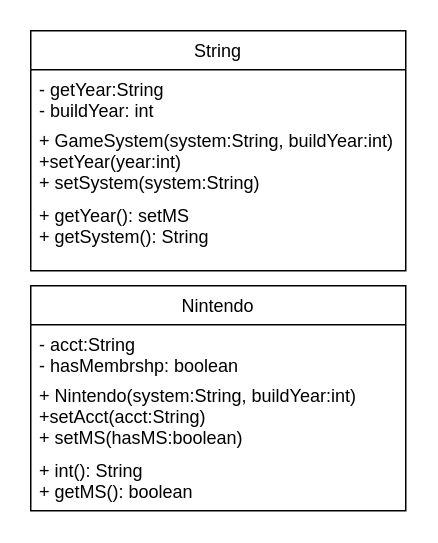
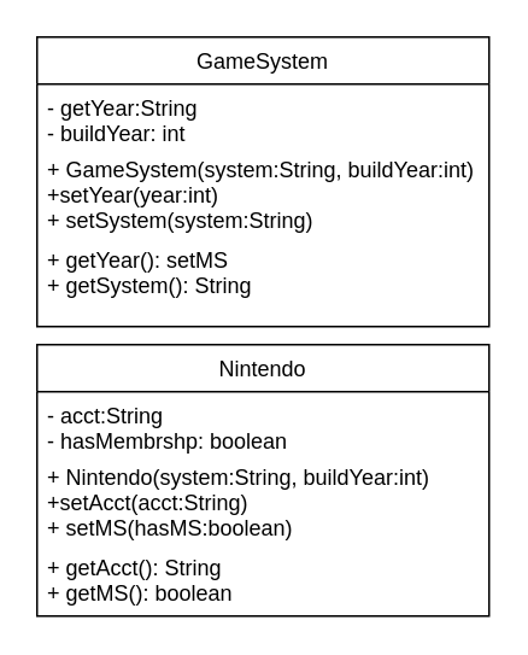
- <mxCell id="6" value="String" style="swimlane;fontStyle=0;childLayout=stackLayout;horizontal=1;startSize=26;fillColor=none;horizontalStack=0;resizeParent=1;resizeParentMax=0;resizeLast=0;collapsible=1;marginBottom=0;" vertex="1" parent="1"><mxGeometry x="20" y="20" width="250" height="160" as="geometry" /></mxCell>
+ <mxCell id="6" value="GameSystem" style="swimlane;fontStyle=0;childLayout=stackLayout;horizontal=1;startSize=26;fillColor=none;horizontalStack=0;resizeParent=1;resizeParentMax=0;resizeLast=0;collapsible=1;marginBottom=0;" vertex="1" parent="1"><mxGeometry x="20" y="20" width="250" height="160" as="geometry" /></mxCell>
- <mxCell id="5" value="+ int(): String&#10;+ getMS(): boolean" style="text;strokeColor=none;fillColor=none;align=left;verticalAlign=top;spacingLeft=4;spacingRight=4;overflow=hidden;rotatable=0;points=[[0,0.5],[1,0.5]];portConstraint=eastwest;" vertex="1" parent="2"><mxGeometry y="110" width="250" height="40" as="geometry" /></mxCell>
+ <mxCell id="5" value="+ getAcct(): String&#10;+ getMS(): boolean" style="text;strokeColor=none;fillColor=none;align=left;verticalAlign=top;spacingLeft=4;spacingRight=4;overflow=hidden;rotatable=0;points=[[0,0.5],[1,0.5]];portConstraint=eastwest;" vertex="1" parent="2"><mxGeometry y="110" width="250" height="40" as="geometry" /></mxCell>
